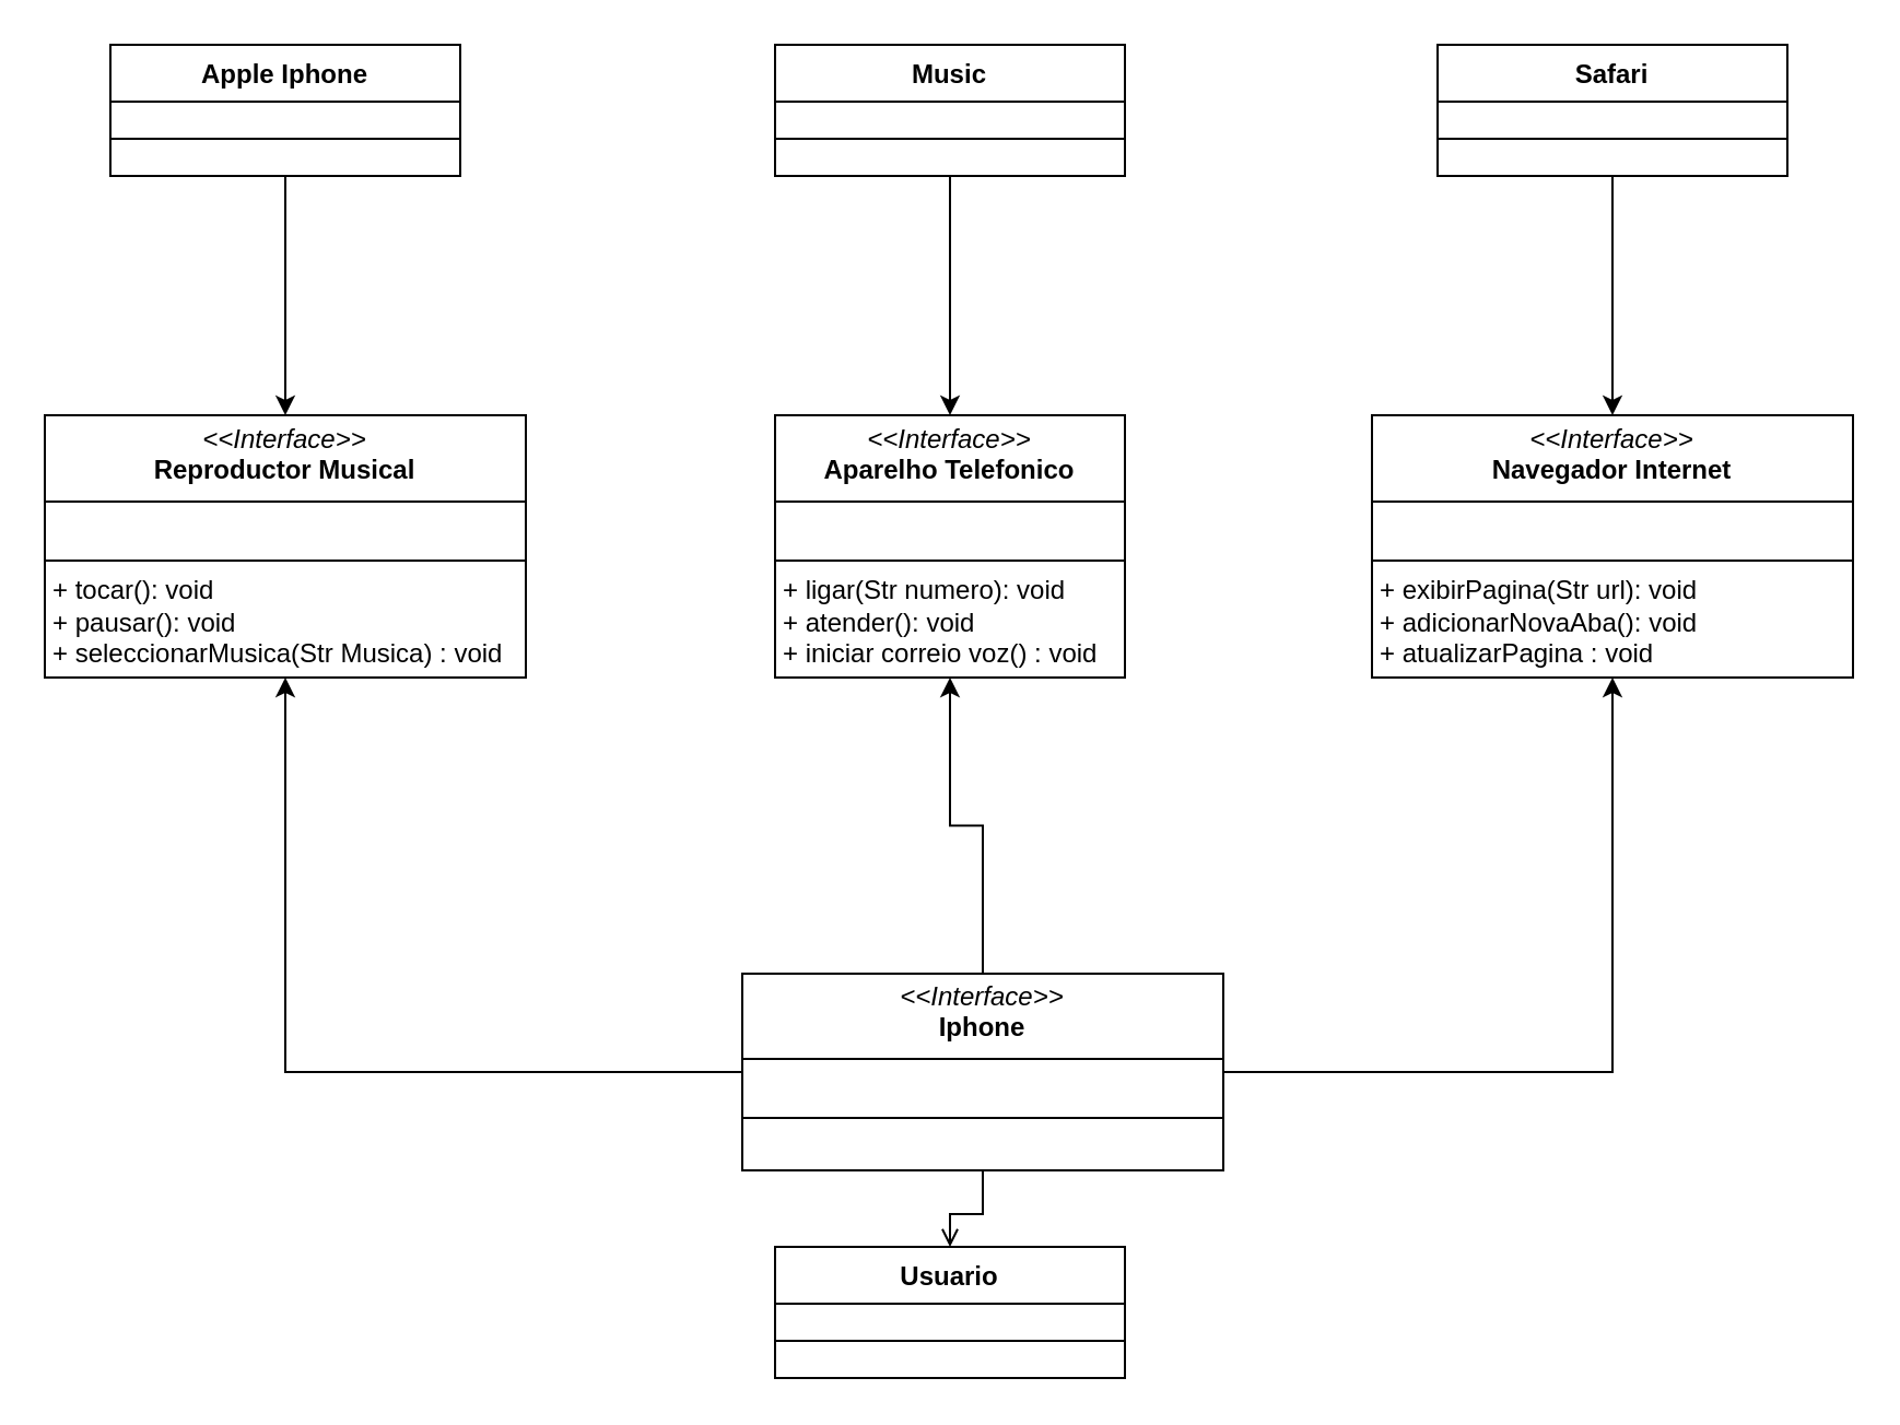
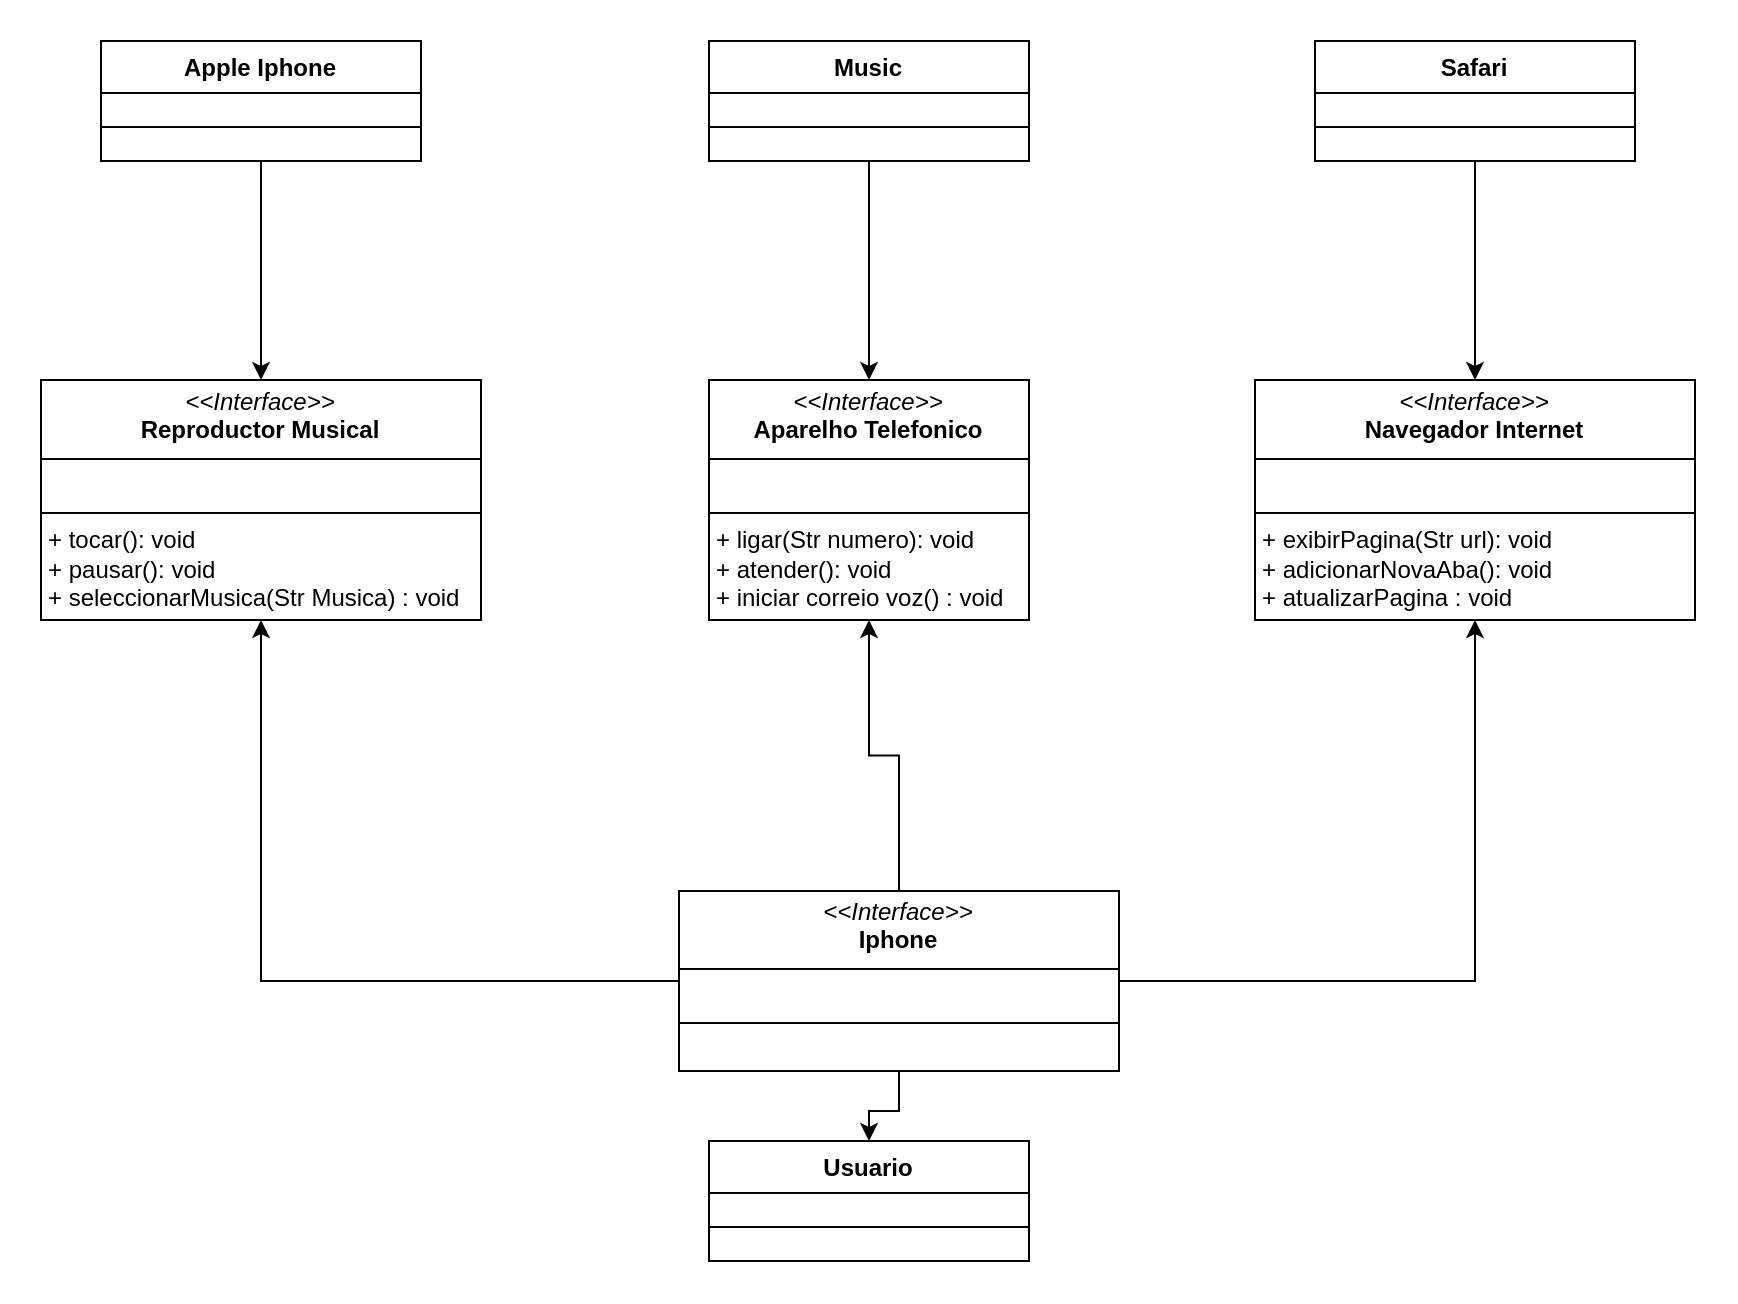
- <mxCell id="8" style="edgeStyle=orthogonalEdgeStyle;rounded=0;orthogonalLoop=1;jettySize=auto;html=1;endArrow=open;" edge="1" parent="1" source="9" target="19"><mxGeometry relative="1" as="geometry" /></mxCell>
+ <mxCell id="8" style="edgeStyle=orthogonalEdgeStyle;rounded=0;orthogonalLoop=1;jettySize=auto;html=1;" edge="1" parent="1" source="9" target="19"><mxGeometry relative="1" as="geometry" /></mxCell>
